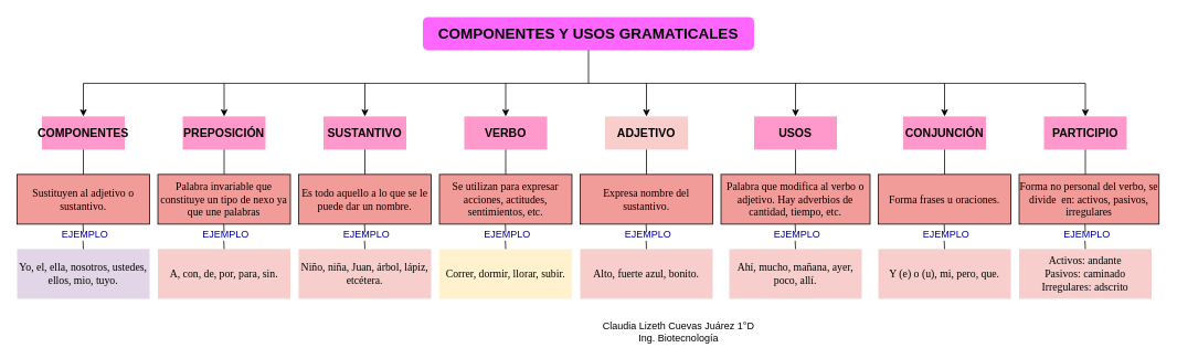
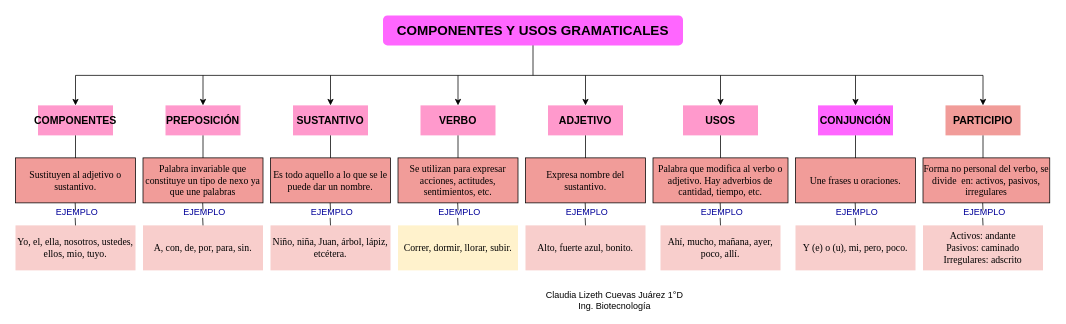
- <mxCell id="23" value="&lt;h3&gt;ADJETIVO&lt;/h3&gt;" style="rounded=0;whiteSpace=wrap;html=1;fillColor=#f8cecc;strokeColor=none;" parent="1" vertex="1"><mxGeometry x="730" y="140" width="100" height="40" as="geometry" /></mxCell>
+ <mxCell id="23" value="&lt;h3&gt;ADJETIVO&lt;/h3&gt;" style="rounded=0;whiteSpace=wrap;html=1;fillColor=#FF99CC;strokeColor=none;" parent="1" vertex="1"><mxGeometry x="730" y="140" width="100" height="40" as="geometry" /></mxCell>
- <mxCell id="47" value="&lt;h3&gt;CONJUNCIÓN&lt;/h3&gt;" style="rounded=0;whiteSpace=wrap;html=1;fillColor=#FF99CC;strokeColor=none;" parent="1" vertex="1"><mxGeometry x="1090" y="140" width="100" height="40" as="geometry" /></mxCell>
+ <mxCell id="47" value="&lt;h3&gt;CONJUNCIÓN&lt;/h3&gt;" style="rounded=0;whiteSpace=wrap;html=1;fillColor=#ff66ff;strokeColor=none;" parent="1" vertex="1"><mxGeometry x="1090" y="140" width="100" height="40" as="geometry" /></mxCell>
- <mxCell id="63" value="&lt;h3&gt;PARTICIPIO&lt;/h3&gt;" style="rounded=0;whiteSpace=wrap;html=1;fillColor=#FF99CC;strokeColor=none;" parent="1" vertex="1"><mxGeometry x="1260" y="140" width="100" height="40" as="geometry" /></mxCell>
+ <mxCell id="63" value="&lt;h3&gt;PARTICIPIO&lt;/h3&gt;" style="rounded=0;whiteSpace=wrap;html=1;fillColor=#f19c99;strokeColor=none;" parent="1" vertex="1"><mxGeometry x="1260" y="140" width="100" height="40" as="geometry" /></mxCell>
- <mxCell id="49" value="&lt;div&gt;&lt;span style=&quot;font-size: 13px&quot;&gt;&lt;font face=&quot;Lucida Console&quot;&gt;Forma frases u oraciones.&lt;/font&gt;&lt;/span&gt;&lt;/div&gt;" style="rounded=0;whiteSpace=wrap;html=1;fillColor=#F19C99;align=center;" parent="1" vertex="1"><mxGeometry x="1060" y="210" width="160" height="60" as="geometry" /></mxCell>
+ <mxCell id="49" value="&lt;div&gt;&lt;span style=&quot;font-size: 13px&quot;&gt;&lt;font face=&quot;Lucida Console&quot;&gt;Une frases u oraciones.&lt;/font&gt;&lt;/span&gt;&lt;/div&gt;" style="rounded=0;whiteSpace=wrap;html=1;fillColor=#F19C99;align=center;" parent="1" vertex="1"><mxGeometry x="1060" y="210" width="160" height="60" as="geometry" /></mxCell>
- <mxCell id="59" value="&lt;font face=&quot;Lucida Console&quot; style=&quot;font-size: 13px&quot;&gt;Yo, el, ella, nosotros, ustedes, ellos, mio, tuyo.&lt;/font&gt;" style="rounded=0;whiteSpace=wrap;html=1;fillColor=#e1d5e7;strokeColor=none;" parent="1" vertex="1"><mxGeometry x="20" y="300" width="160" height="60" as="geometry" /></mxCell>
+ <mxCell id="59" value="&lt;font face=&quot;Lucida Console&quot; style=&quot;font-size: 13px&quot;&gt;Yo, el, ella, nosotros, ustedes, ellos, mio, tuyo.&lt;/font&gt;" style="rounded=0;whiteSpace=wrap;html=1;fillColor=#f8cecc;strokeColor=none;" parent="1" vertex="1"><mxGeometry x="20" y="300" width="160" height="60" as="geometry" /></mxCell>
- <mxCell id="51" value="&lt;font face=&quot;Lucida Console&quot;&gt;&lt;span style=&quot;font-size: 13px&quot;&gt;Y (e) o (u), mi, pero, que.&lt;/span&gt;&lt;/font&gt;" style="rounded=0;whiteSpace=wrap;html=1;fillColor=#f8cecc;strokeColor=none;" parent="1" vertex="1"><mxGeometry x="1060" y="300" width="160" height="60" as="geometry" /></mxCell>
+ <mxCell id="51" value="&lt;font face=&quot;Lucida Console&quot;&gt;&lt;span style=&quot;font-size: 13px&quot;&gt;Y (e) o (u), mi, pero, poco.&lt;/span&gt;&lt;/font&gt;" style="rounded=0;whiteSpace=wrap;html=1;fillColor=#f8cecc;strokeColor=none;" parent="1" vertex="1"><mxGeometry x="1060" y="300" width="160" height="60" as="geometry" /></mxCell>
